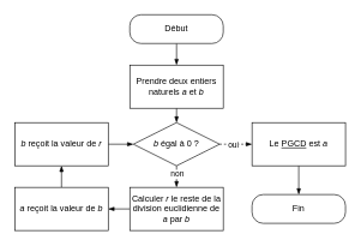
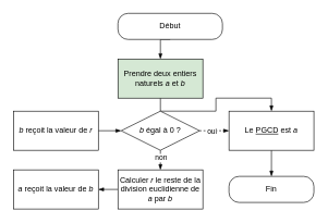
- <mxCell id="3" value="Début" style="rounded=1;whiteSpace=wrap;html=1;arcSize=39;" vertex="1" parent="1"><mxGeometry x="180" y="20" width="130" height="40" as="geometry" /></mxCell>
+ <mxCell id="3" value="Début" style="rounded=1;whiteSpace=wrap;html=1;arcSize=39;" vertex="1" parent="1"><mxGeometry x="180" y="20" width="160" height="40" as="geometry" /></mxCell>
- <mxCell id="5" value="Prendre deux entiers naturels &lt;i&gt;a&lt;/i&gt; et &lt;i&gt;b&lt;/i&gt;" style="rounded=0;whiteSpace=wrap;html=1;" vertex="1" parent="1"><mxGeometry x="180" y="90" width="130" height="60" as="geometry" /></mxCell>
+ <mxCell id="5" value="Prendre deux entiers naturels &lt;i&gt;a&lt;/i&gt; et &lt;i&gt;b&lt;/i&gt;" style="rounded=0;whiteSpace=wrap;html=1;fillColor=#d5e8d4;" vertex="1" parent="1"><mxGeometry x="180" y="90" width="130" height="60" as="geometry" /></mxCell>
- <mxCell id="4" style="edgeStyle=orthogonalEdgeStyle;rounded=0;orthogonalLoop=1;jettySize=auto;html=1;exitX=0.5;exitY=1;exitDx=0;exitDy=0;entryX=0.5;entryY=0;entryDx=0;entryDy=0;endArrow=blockThin;endFill=1;" edge="1" source="5" target="10" parent="1"><mxGeometry relative="1" as="geometry" /></mxCell>
+ <mxCell id="4" style="edgeStyle=orthogonalEdgeStyle;rounded=0;orthogonalLoop=1;jettySize=auto;html=1;exitX=0.5;exitY=1;exitDx=0;exitDy=0;endArrow=blockThin;endFill=1;" edge="1" source="5" target="12" parent="1"><mxGeometry relative="1" as="geometry" /></mxCell>
- <mxCell id="16" style="edgeStyle=orthogonalEdgeStyle;rounded=0;orthogonalLoop=1;jettySize=auto;html=1;exitX=0.5;exitY=0;exitDx=0;exitDy=0;entryX=0.5;entryY=1;entryDx=0;entryDy=0;endArrow=blockThin;endFill=1;" edge="1" source="17" target="19" parent="1"><mxGeometry relative="1" as="geometry" /></mxCell>
